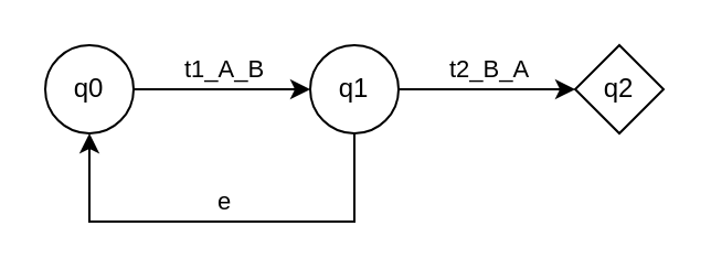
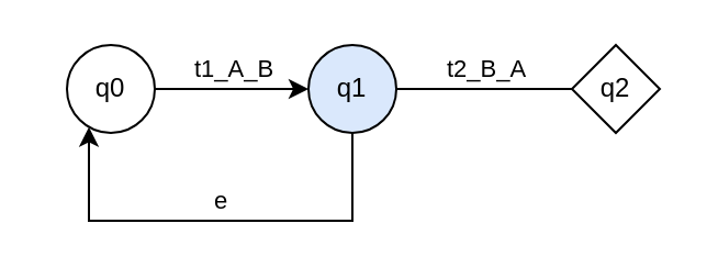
- <mxCell id="4" value="q0" style="ellipse;whiteSpace=wrap;html=1;aspect=fixed;" parent="1" vertex="1"><mxGeometry x="20" y="20" width="40" height="40" as="geometry" /></mxCell>
+ <mxCell id="4" value="q0" style="ellipse;whiteSpace=wrap;html=1;aspect=fixed;" parent="1" vertex="1"><mxGeometry x="30" y="20" width="40" height="40" as="geometry" /></mxCell>
- <mxCell id="9" value="q1" style="ellipse;whiteSpace=wrap;html=1;aspect=fixed;" parent="1" vertex="1"><mxGeometry x="140" y="20" width="40" height="40" as="geometry" /></mxCell>
+ <mxCell id="9" value="q1" style="ellipse;whiteSpace=wrap;html=1;aspect=fixed;fillColor=#dae8fc;" parent="1" vertex="1"><mxGeometry x="140" y="20" width="40" height="40" as="geometry" /></mxCell>
- <mxCell id="7" style="edgeStyle=orthogonalEdgeStyle;rounded=0;orthogonalLoop=1;jettySize=auto;html=1;" parent="1" source="9" target="10" edge="1"><mxGeometry relative="1" as="geometry" /></mxCell>
+ <mxCell id="7" style="edgeStyle=orthogonalEdgeStyle;rounded=0;orthogonalLoop=1;jettySize=auto;html=1;endArrow=none;" parent="1" source="9" target="10" edge="1"><mxGeometry relative="1" as="geometry" /></mxCell>
